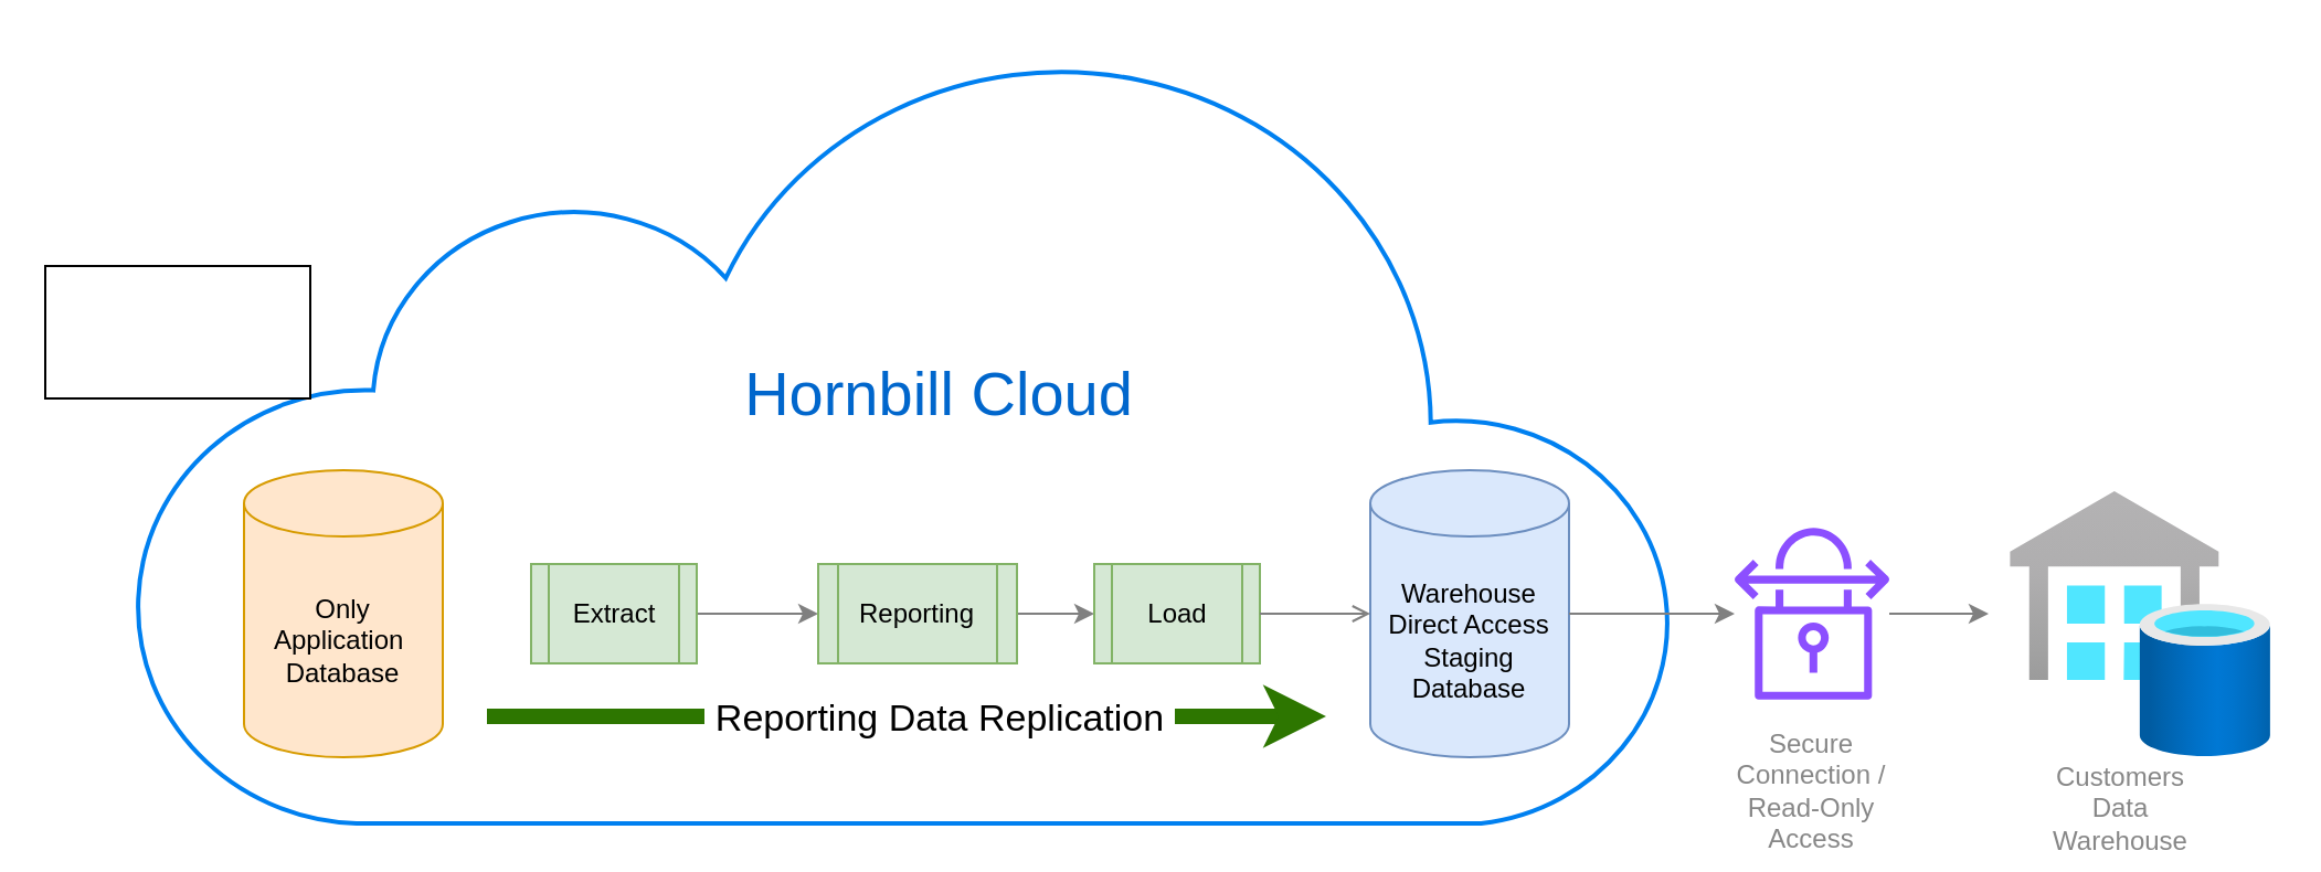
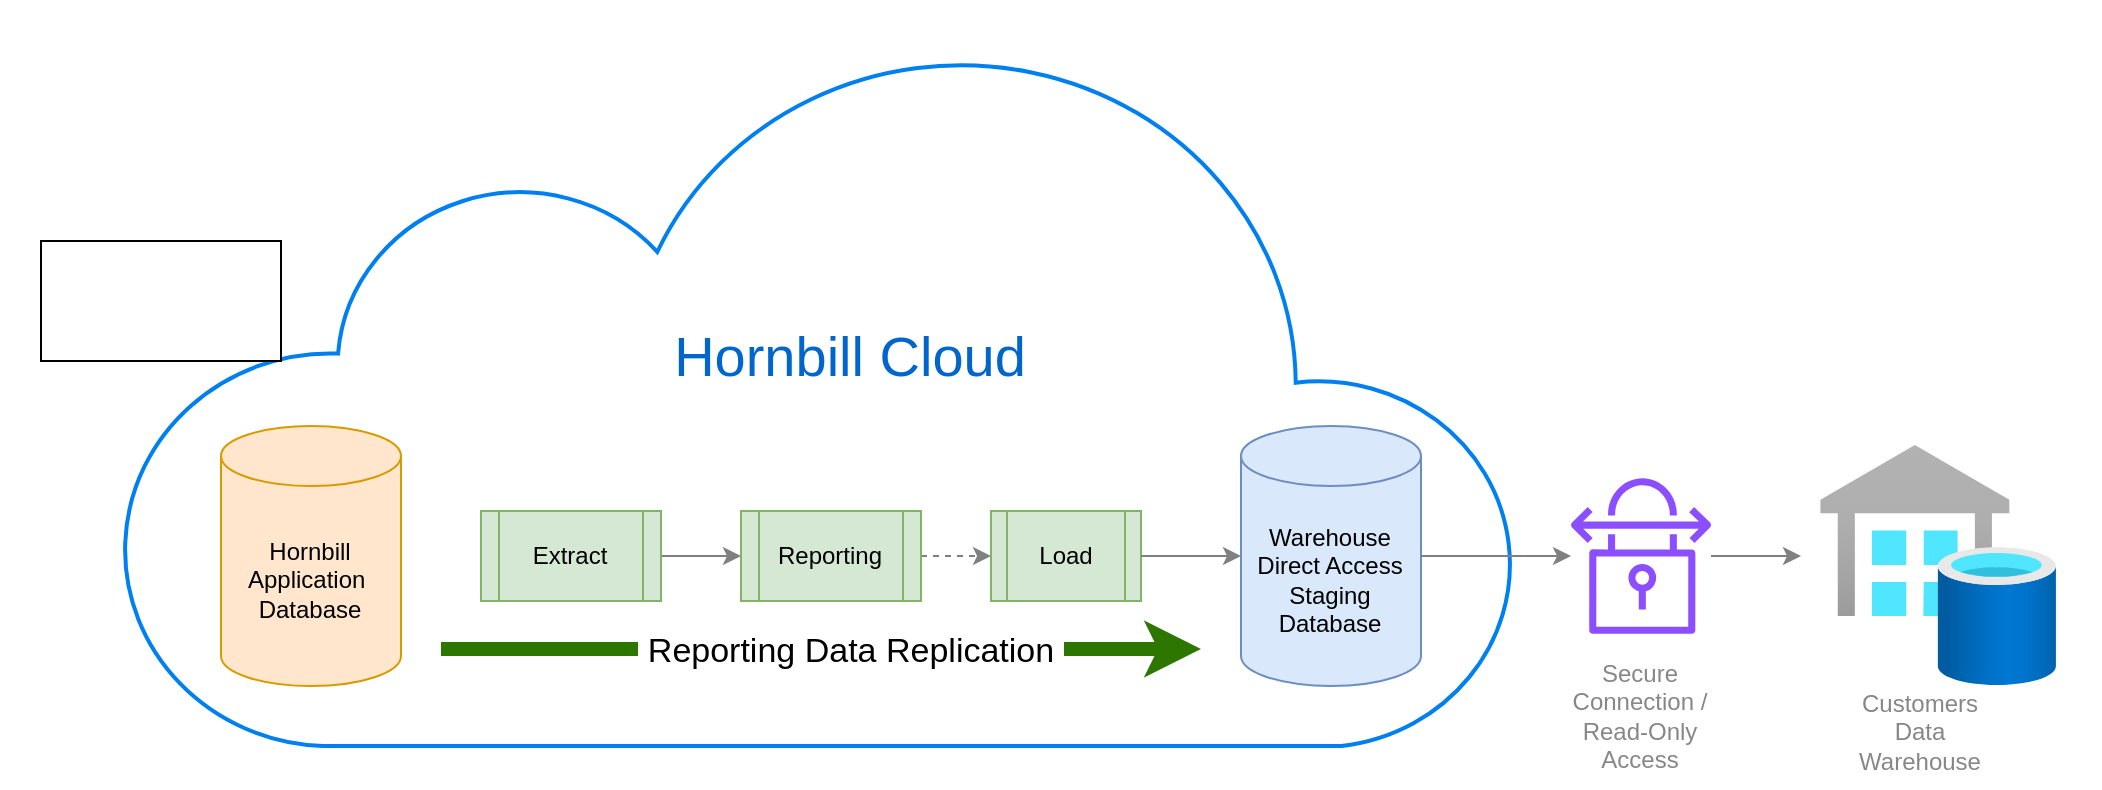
- <mxCell id="6" value="Extract" style="shape=process;whiteSpace=wrap;html=1;backgroundOutline=1;fillColor=#d5e8d4;strokeColor=#82b366;" parent="1" vertex="1"><mxGeometry x="240" y="255" width="75" height="45" as="geometry" /></mxCell>
+ <mxCell id="6" value="Extract" style="shape=process;whiteSpace=wrap;html=1;backgroundOutline=1;fillColor=#d5e8d4;strokeColor=#82b366;" parent="1" vertex="1"><mxGeometry x="240" y="255" width="90" height="45" as="geometry" /></mxCell>
- <mxCell id="7" style="edgeStyle=orthogonalEdgeStyle;rounded=0;orthogonalLoop=1;jettySize=auto;html=1;exitX=1;exitY=0.5;exitDx=0;exitDy=0;entryX=0;entryY=0.5;entryDx=0;entryDy=0;strokeColor=#808080;" parent="1" source="8" target="9" edge="1"><mxGeometry relative="1" as="geometry" /></mxCell>
+ <mxCell id="7" style="edgeStyle=orthogonalEdgeStyle;rounded=0;orthogonalLoop=1;jettySize=auto;html=1;exitX=1;exitY=0.5;exitDx=0;exitDy=0;entryX=0;entryY=0.5;entryDx=0;entryDy=0;strokeColor=#808080;dashed=1;" parent="1" source="8" target="9" edge="1"><mxGeometry relative="1" as="geometry" /></mxCell>
- <mxCell id="10" style="edgeStyle=orthogonalEdgeStyle;rounded=0;orthogonalLoop=1;jettySize=auto;html=1;exitX=1;exitY=0.5;exitDx=0;exitDy=0;entryX=0;entryY=0.5;entryDx=0;entryDy=0;entryPerimeter=0;strokeColor=#808080;endArrow=open;" parent="1" source="9" target="4" edge="1"><mxGeometry relative="1" as="geometry" /></mxCell>
+ <mxCell id="10" style="edgeStyle=orthogonalEdgeStyle;rounded=0;orthogonalLoop=1;jettySize=auto;html=1;exitX=1;exitY=0.5;exitDx=0;exitDy=0;entryX=0;entryY=0.5;entryDx=0;entryDy=0;entryPerimeter=0;strokeColor=#808080;" parent="1" source="9" target="4" edge="1"><mxGeometry relative="1" as="geometry" /></mxCell>
- <mxCell id="3" value="Only Application&amp;nbsp; Database" style="shape=cylinder3;whiteSpace=wrap;html=1;boundedLbl=1;backgroundOutline=1;size=15;fillColor=#ffe6cc;strokeColor=#d79b00;" parent="1" vertex="1"><mxGeometry x="110" y="212.5" width="90" height="130" as="geometry" /></mxCell>
+ <mxCell id="3" value="Hornbill Application&amp;nbsp; Database" style="shape=cylinder3;whiteSpace=wrap;html=1;boundedLbl=1;backgroundOutline=1;size=15;fillColor=#ffe6cc;strokeColor=#d79b00;" parent="1" vertex="1"><mxGeometry x="110" y="212.5" width="90" height="130" as="geometry" /></mxCell>
